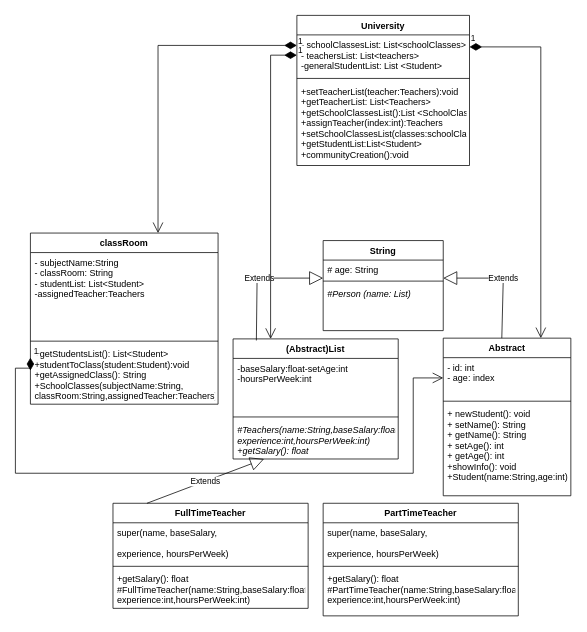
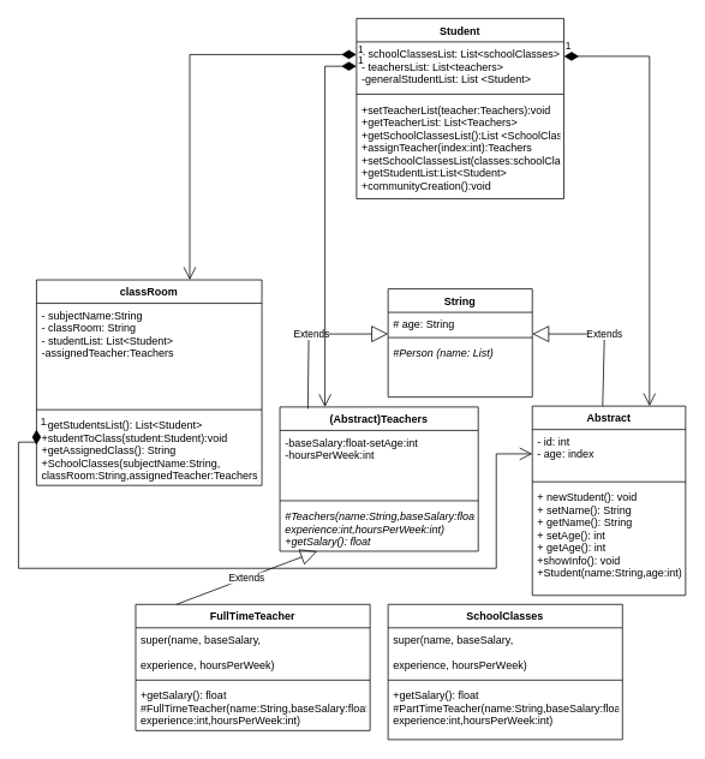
- <mxCell id="2" value="University" style="swimlane;fontStyle=1;align=center;verticalAlign=top;childLayout=stackLayout;horizontal=1;startSize=26;horizontalStack=0;resizeParent=1;resizeParentMax=0;resizeLast=0;collapsible=1;marginBottom=0;" parent="1" vertex="1"><mxGeometry x="395" y="20" width="230" height="200" as="geometry" /></mxCell>
+ <mxCell id="2" value="Student" style="swimlane;fontStyle=1;align=center;verticalAlign=top;childLayout=stackLayout;horizontal=1;startSize=26;horizontalStack=0;resizeParent=1;resizeParentMax=0;resizeLast=0;collapsible=1;marginBottom=0;" parent="1" vertex="1"><mxGeometry x="395" y="20" width="230" height="200" as="geometry" /></mxCell>
- <mxCell id="6" value="(Abstract)List" style="swimlane;fontStyle=1;align=center;verticalAlign=top;childLayout=stackLayout;horizontal=1;startSize=26;horizontalStack=0;resizeParent=1;resizeParentMax=0;resizeLast=0;collapsible=1;marginBottom=0;" parent="1" vertex="1"><mxGeometry x="310" y="451" width="220" height="160" as="geometry" /></mxCell>
+ <mxCell id="6" value="(Abstract)Teachers" style="swimlane;fontStyle=1;align=center;verticalAlign=top;childLayout=stackLayout;horizontal=1;startSize=26;horizontalStack=0;resizeParent=1;resizeParentMax=0;resizeLast=0;collapsible=1;marginBottom=0;" parent="1" vertex="1"><mxGeometry x="310" y="451" width="220" height="160" as="geometry" /></mxCell>
- <mxCell id="30" value="PartTimeTeacher" style="swimlane;fontStyle=1;align=center;verticalAlign=top;childLayout=stackLayout;horizontal=1;startSize=26;horizontalStack=0;resizeParent=1;resizeParentMax=0;resizeLast=0;collapsible=1;marginBottom=0;" parent="1" vertex="1"><mxGeometry x="430" y="670" width="260" height="150" as="geometry" /></mxCell>
+ <mxCell id="30" value="SchoolClasses" style="swimlane;fontStyle=1;align=center;verticalAlign=top;childLayout=stackLayout;horizontal=1;startSize=26;horizontalStack=0;resizeParent=1;resizeParentMax=0;resizeLast=0;collapsible=1;marginBottom=0;" parent="1" vertex="1"><mxGeometry x="430" y="670" width="260" height="150" as="geometry" /></mxCell>
